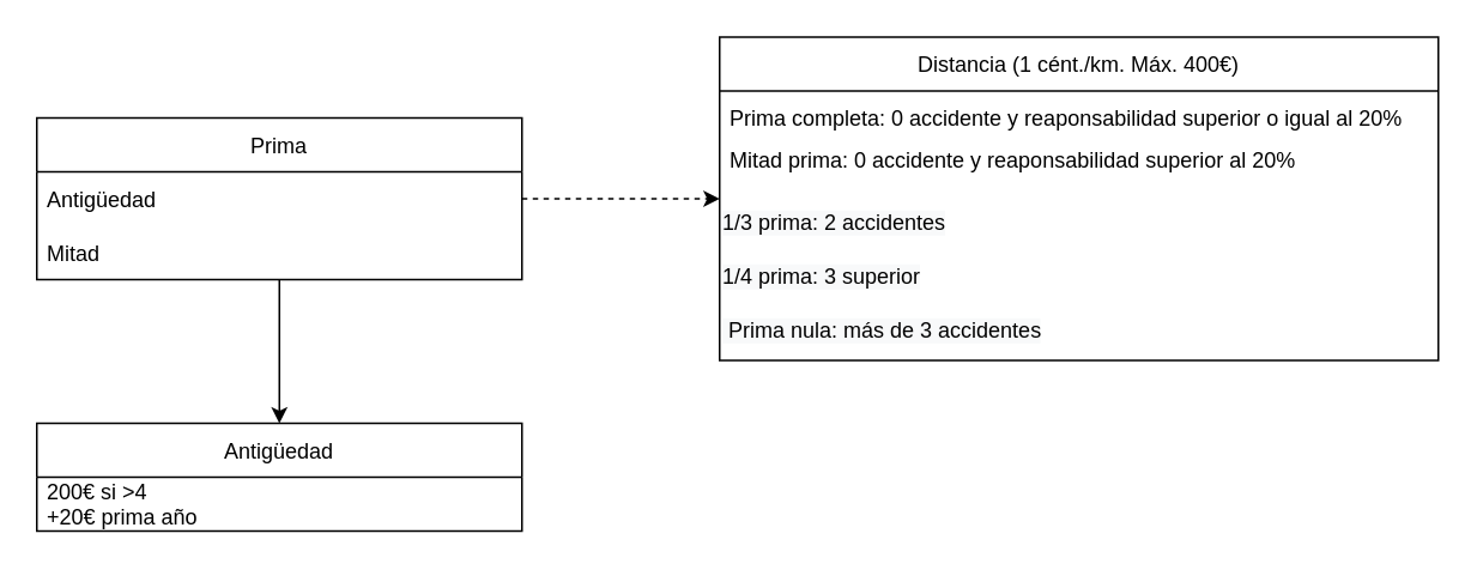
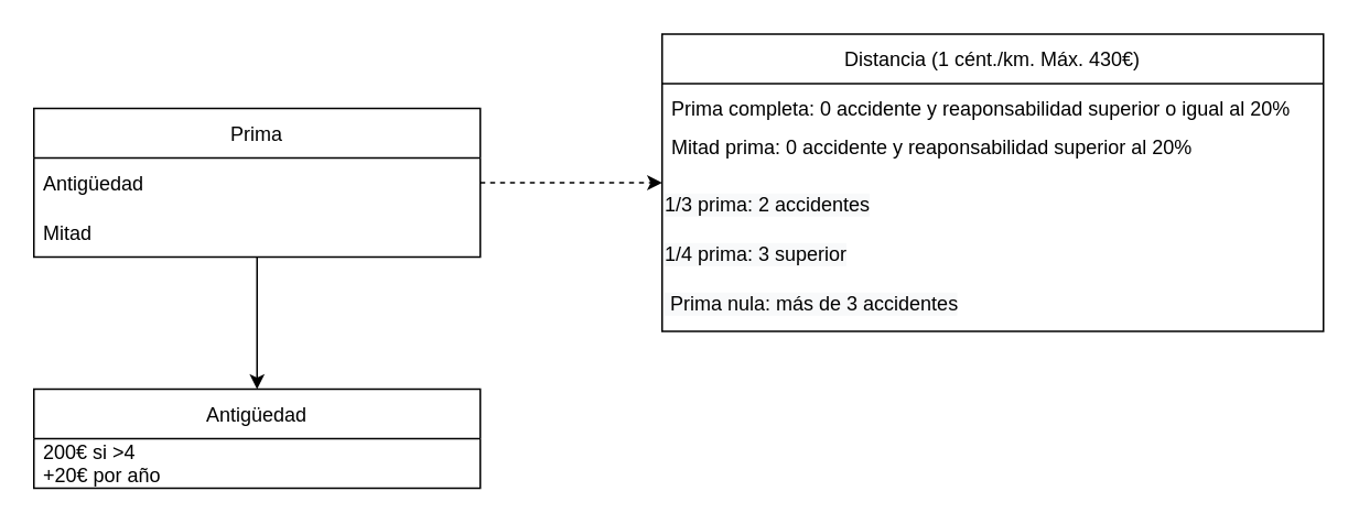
- <mxCell id="7" value="Distancia (1 cént./km. Máx. 400€)" style="swimlane;fontStyle=0;childLayout=stackLayout;horizontal=1;startSize=30;horizontalStack=0;resizeParent=1;resizeParentMax=0;resizeLast=0;collapsible=1;marginBottom=0;" vertex="1" parent="1"><mxGeometry x="400" y="20" width="400" height="180" as="geometry" /></mxCell>
+ <mxCell id="7" value="Distancia (1 cént./km. Máx. 430€)" style="swimlane;fontStyle=0;childLayout=stackLayout;horizontal=1;startSize=30;horizontalStack=0;resizeParent=1;resizeParentMax=0;resizeLast=0;collapsible=1;marginBottom=0;" vertex="1" parent="1"><mxGeometry x="400" y="20" width="400" height="180" as="geometry" /></mxCell>
- <mxCell id="14" value="200€ si &gt;4&#10;+20€ prima año" style="text;strokeColor=none;fillColor=none;align=left;verticalAlign=middle;spacingLeft=4;spacingRight=4;overflow=hidden;points=[[0,0.5],[1,0.5]];portConstraint=eastwest;rotatable=0;" vertex="1" parent="13"><mxGeometry y="30" width="270" height="30" as="geometry" /></mxCell>
+ <mxCell id="14" value="200€ si &gt;4&#10;+20€ por año" style="text;strokeColor=none;fillColor=none;align=left;verticalAlign=middle;spacingLeft=4;spacingRight=4;overflow=hidden;points=[[0,0.5],[1,0.5]];portConstraint=eastwest;rotatable=0;" vertex="1" parent="13"><mxGeometry y="30" width="270" height="30" as="geometry" /></mxCell>
